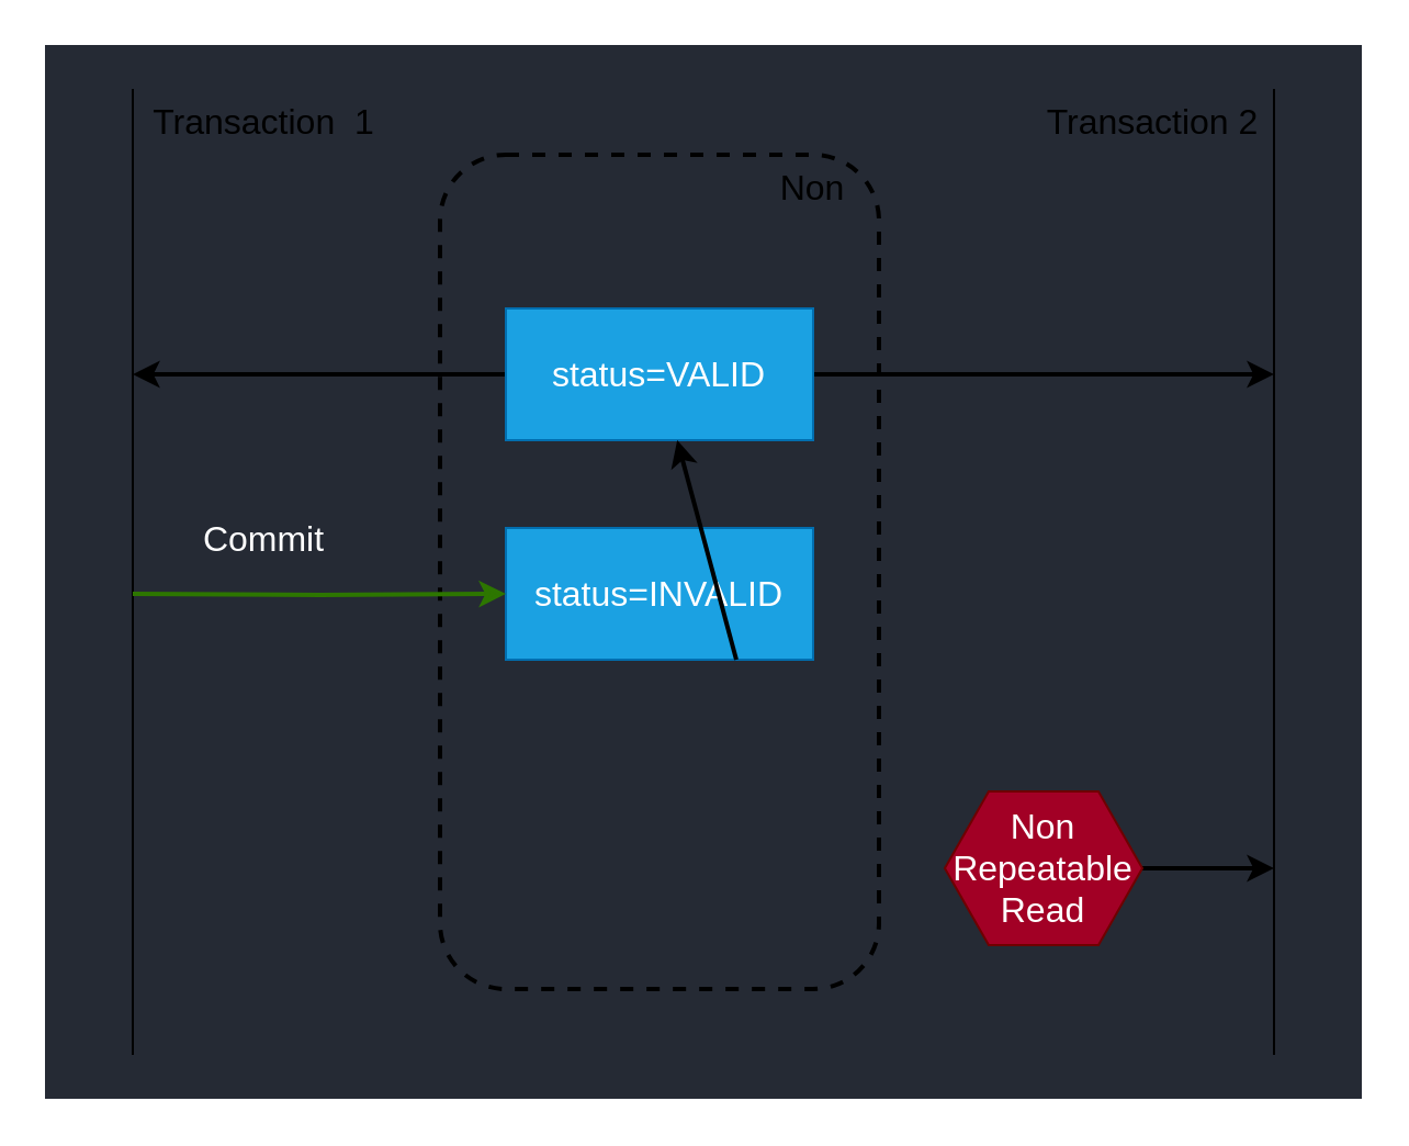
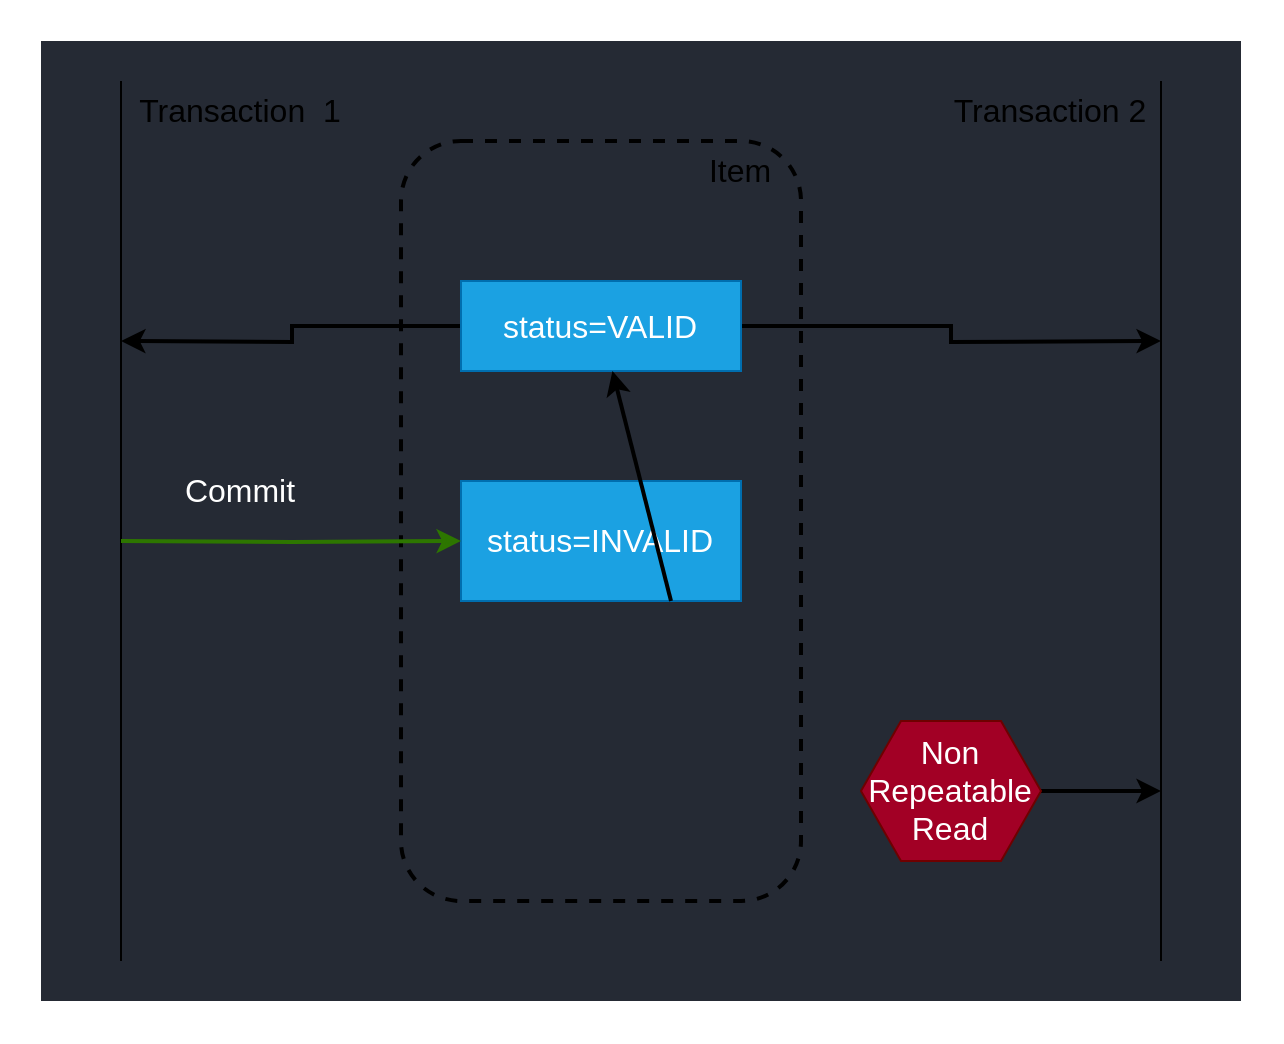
- <mxCell id="12" value="&lt;font style=&quot;font-size: 16px;&quot;&gt;Non&lt;/font&gt;" style="text;html=1;align=center;verticalAlign=middle;whiteSpace=wrap;rounded=0;dashed=1;fontColor=default;fontSize=16;fillColor=none;" vertex="1" parent="1"><mxGeometry x="340" y="70" width="60" height="30" as="geometry" /></mxCell>
+ <mxCell id="12" value="&lt;font style=&quot;font-size: 16px;&quot;&gt;Item&lt;/font&gt;" style="text;html=1;align=center;verticalAlign=middle;whiteSpace=wrap;rounded=0;dashed=1;fontColor=default;fontSize=16;fillColor=none;" vertex="1" parent="1"><mxGeometry x="340" y="70" width="60" height="30" as="geometry" /></mxCell>
- <mxCell id="10" value="&lt;font style=&quot;font-size: 16px;&quot;&gt;status=VALID&lt;/font&gt;" style="rounded=0;whiteSpace=wrap;html=1;fillColor=#1ba1e2;fontColor=#ffffff;strokeColor=#006EAF;" vertex="1" parent="1"><mxGeometry x="230" y="140" width="140" height="60" as="geometry" /></mxCell>
+ <mxCell id="10" value="&lt;font style=&quot;font-size: 16px;&quot;&gt;status=VALID&lt;/font&gt;" style="rounded=0;whiteSpace=wrap;html=1;fillColor=#1ba1e2;fontColor=#ffffff;strokeColor=#006EAF;" vertex="1" parent="1"><mxGeometry x="230" y="140" width="140" height="45" as="geometry" /></mxCell>
